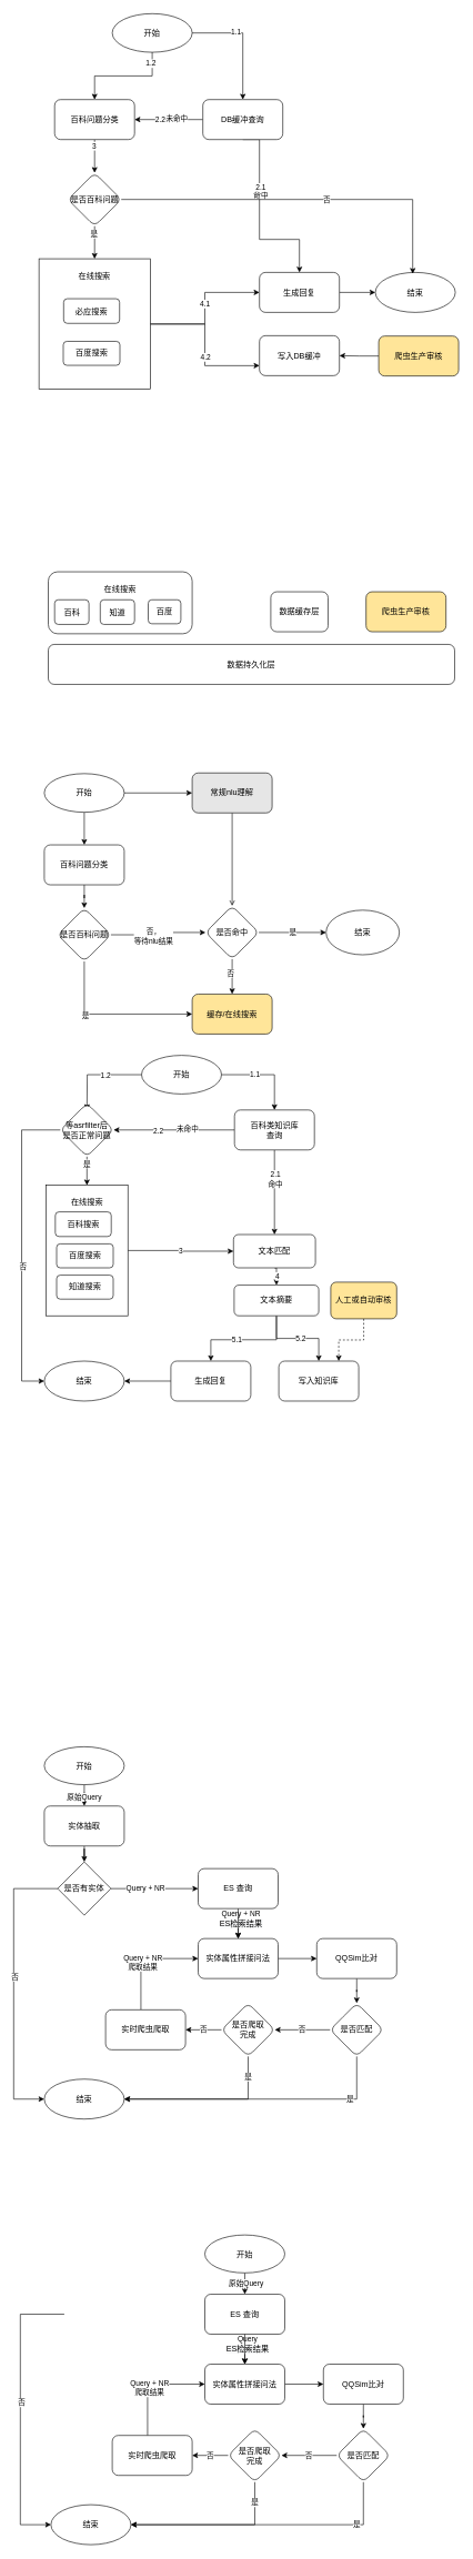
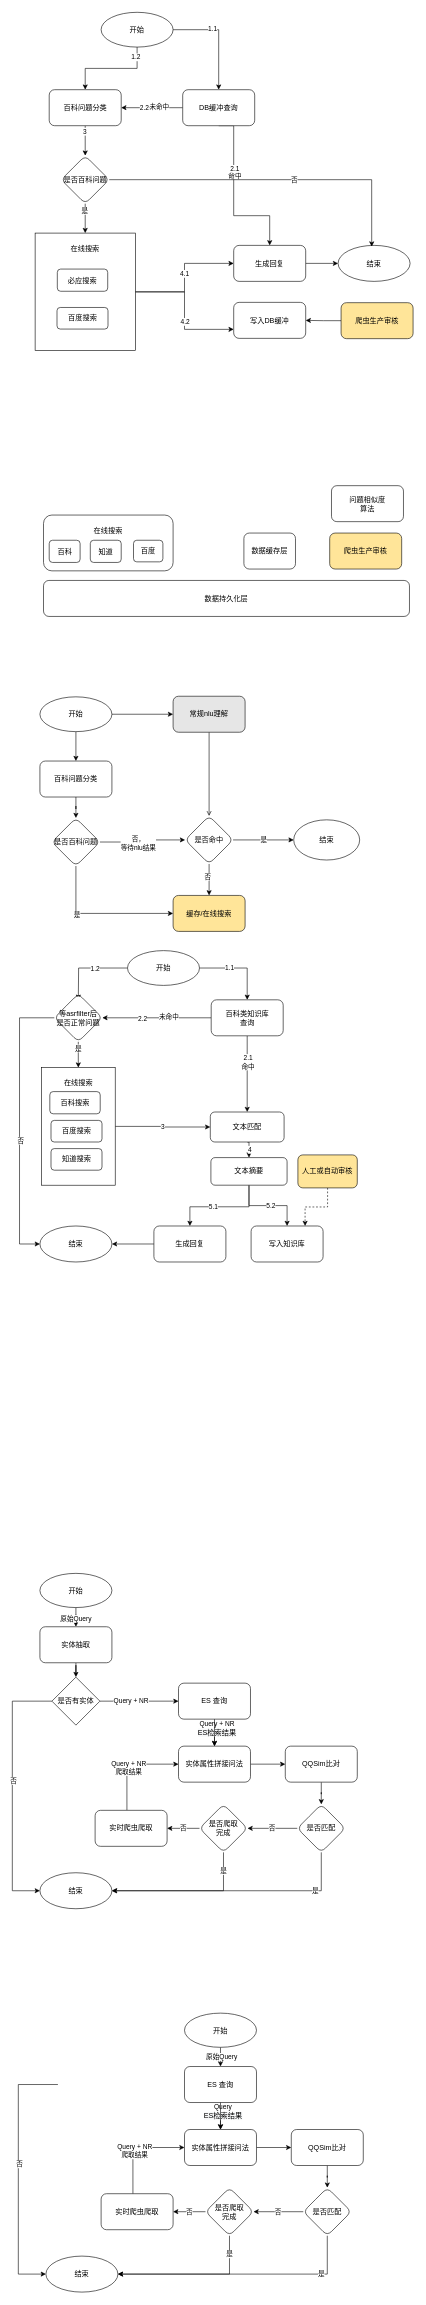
+ <mxCell id="38" value="问题相似度&lt;br&gt;算法" style="rounded=1;whiteSpace=wrap;html=1;" parent="1" vertex="1"><mxGeometry x="552" y="809" width="120" height="60" as="geometry" /></mxCell>
